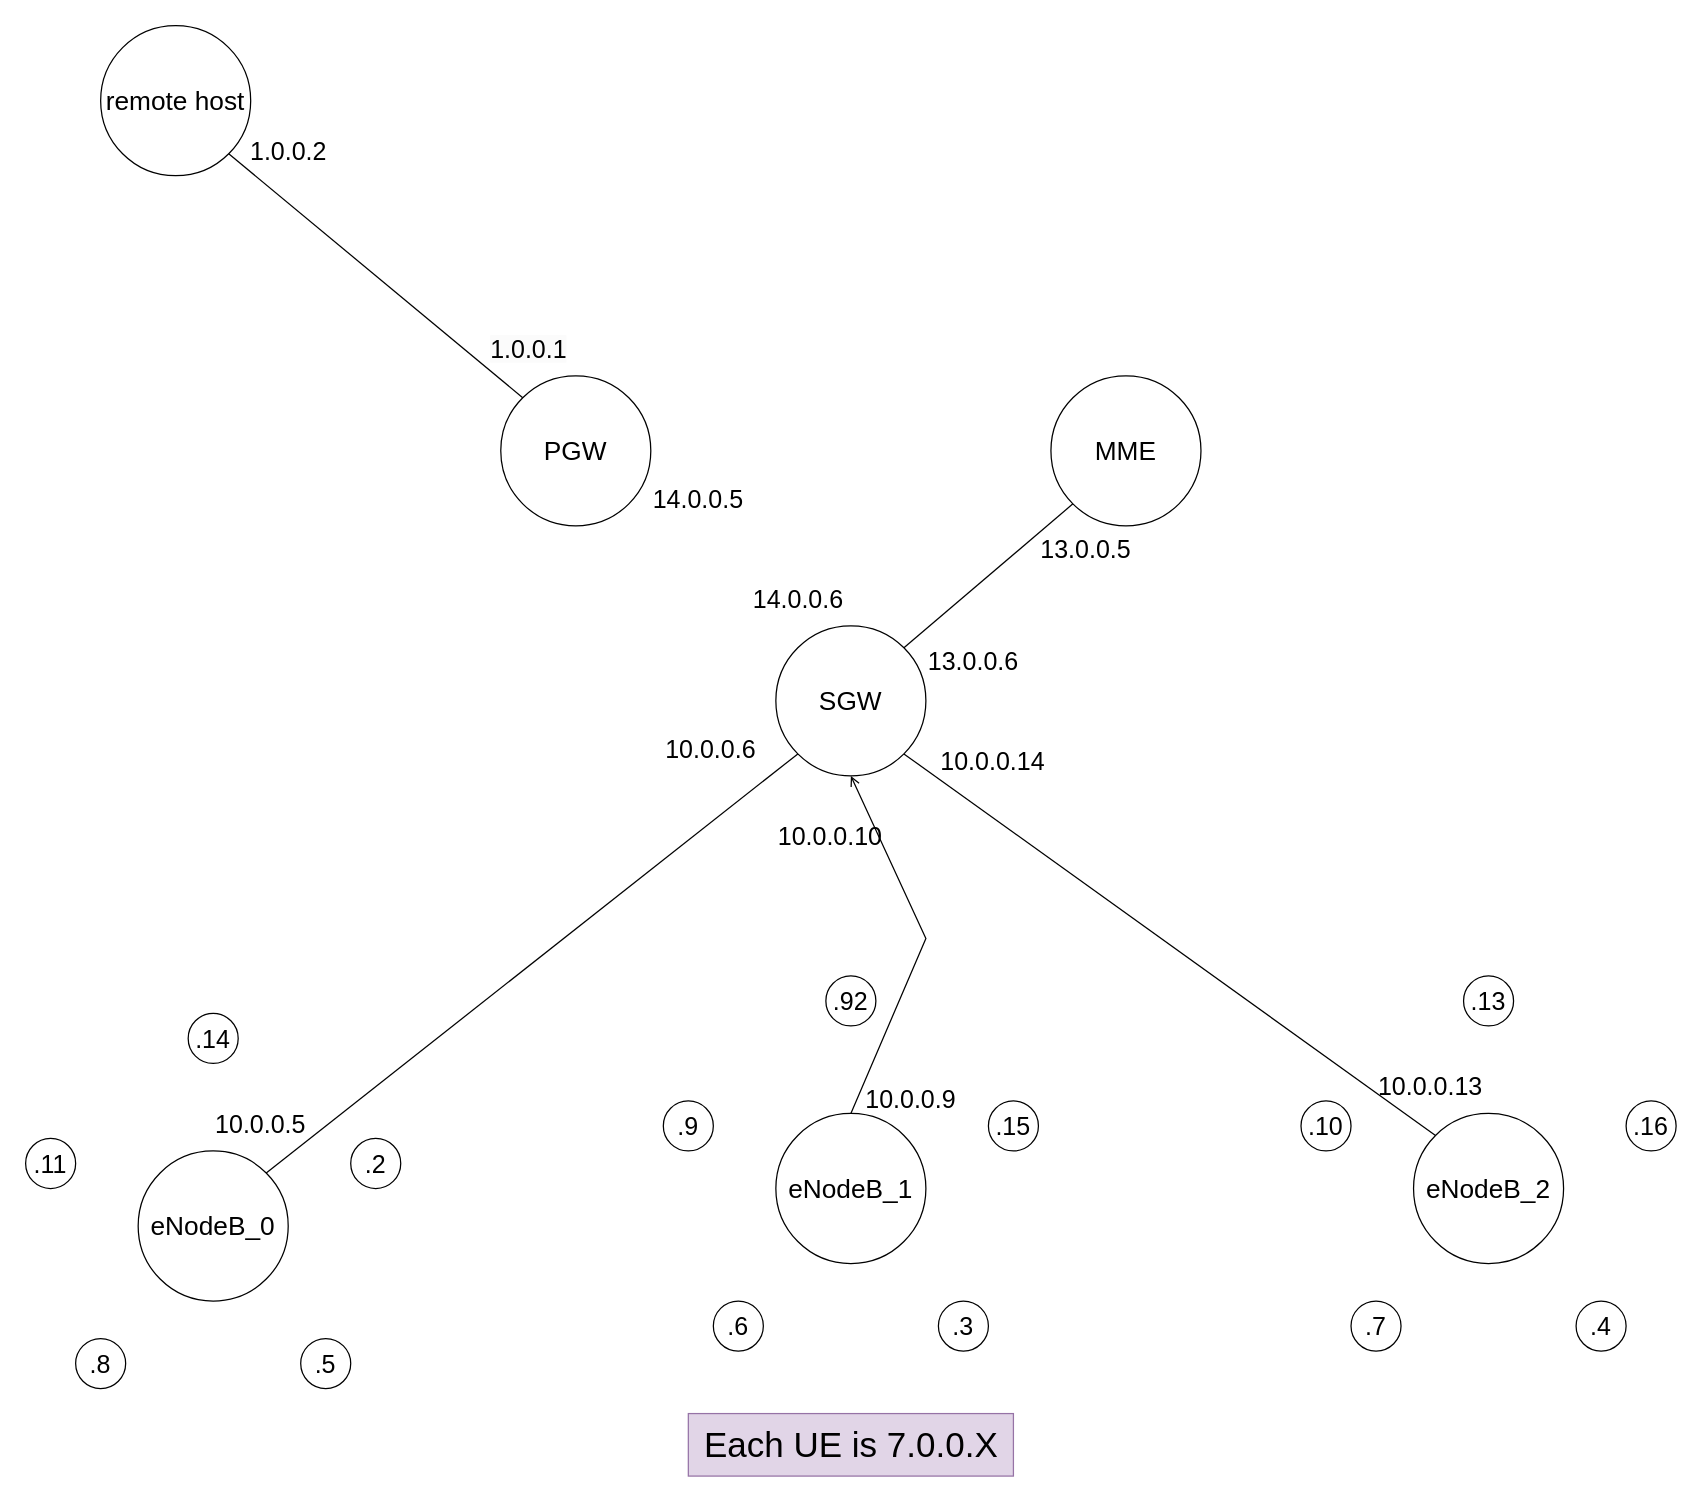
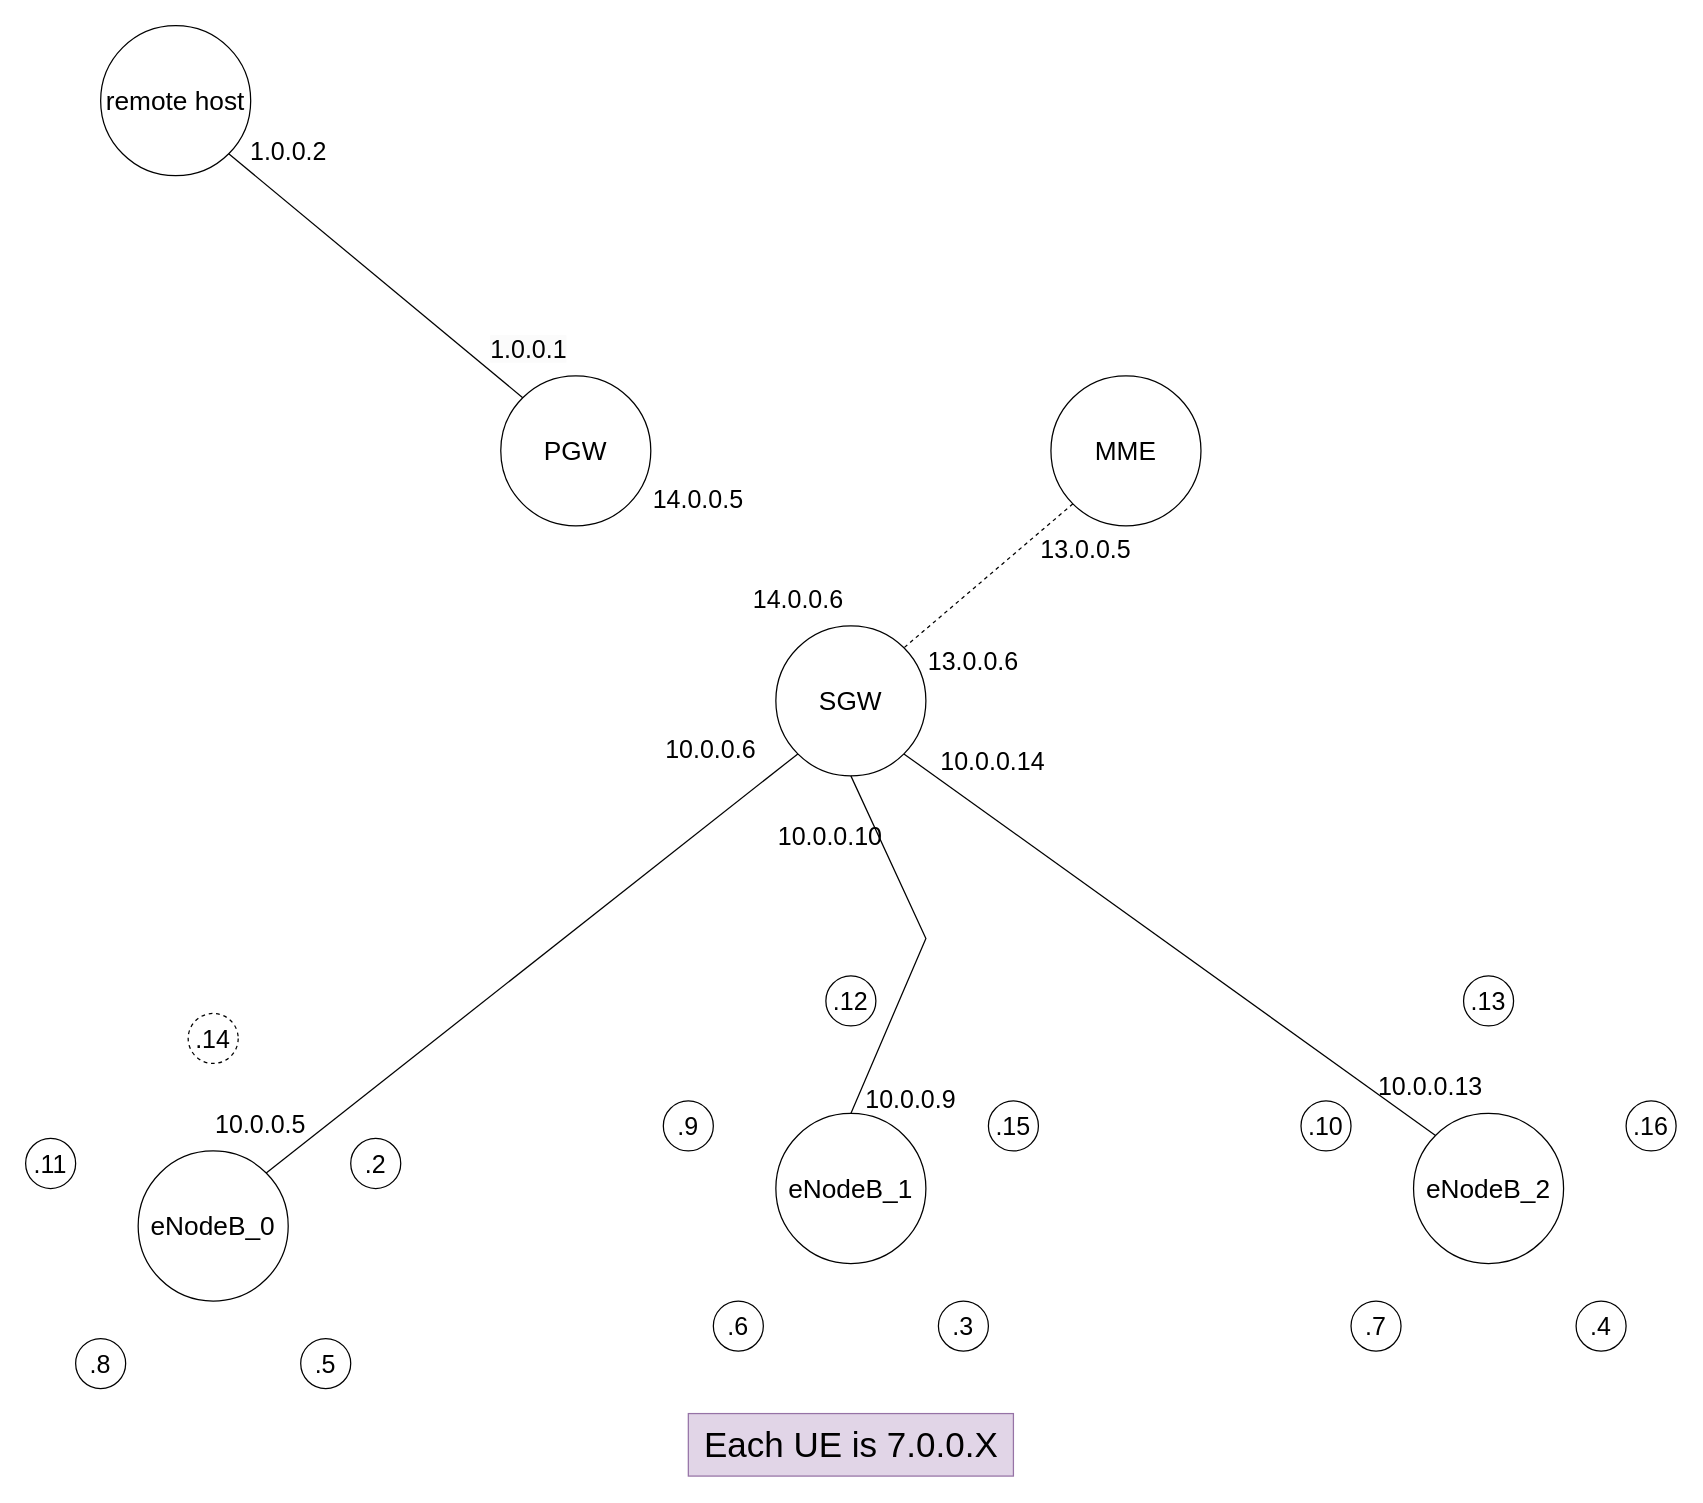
- <mxCell id="25" value="" style="endArrow=none;html=1;rounded=0;entryX=1;entryY=0;entryDx=0;entryDy=0;exitX=0;exitY=1;exitDx=0;exitDy=0;" parent="1" source="5" target="4" edge="1"><mxGeometry width="50" height="50" relative="1" as="geometry"><mxPoint x="888" y="546" as="sourcePoint" /><mxPoint x="652" y="350" as="targetPoint" /></mxGeometry></mxCell>
+ <mxCell id="25" value="" style="endArrow=none;html=1;rounded=0;entryX=1;entryY=0;entryDx=0;entryDy=0;exitX=0;exitY=1;exitDx=0;exitDy=0;dashed=1;" parent="1" source="5" target="4" edge="1"><mxGeometry width="50" height="50" relative="1" as="geometry"><mxPoint x="888" y="546" as="sourcePoint" /><mxPoint x="652" y="350" as="targetPoint" /></mxGeometry></mxCell>
- <mxCell id="26" value="" style="endArrow=open;html=1;rounded=0;entryX=0.5;entryY=1;entryDx=0;entryDy=0;exitX=0.5;exitY=0;exitDx=0;exitDy=0;" parent="1" source="12" target="4" edge="1"><mxGeometry width="50" height="50" relative="1" as="geometry"><mxPoint x="836" y="756" as="sourcePoint" /><mxPoint x="700" y="640" as="targetPoint" /><Array as="points"><mxPoint x="740" y="750" /></Array></mxGeometry></mxCell>
+ <mxCell id="26" value="" style="endArrow=none;html=1;rounded=0;entryX=0.5;entryY=1;entryDx=0;entryDy=0;exitX=0.5;exitY=0;exitDx=0;exitDy=0;" parent="1" source="12" target="4" edge="1"><mxGeometry width="50" height="50" relative="1" as="geometry"><mxPoint x="836" y="756" as="sourcePoint" /><mxPoint x="700" y="640" as="targetPoint" /><Array as="points"><mxPoint x="740" y="750" /></Array></mxGeometry></mxCell>
- <mxCell id="14" value=".92" style="ellipse;whiteSpace=wrap;html=1;fontSize=20;" parent="1" vertex="1"><mxGeometry x="660" y="780" width="40" height="40" as="geometry" /></mxCell>
+ <mxCell id="14" value=".12" style="ellipse;whiteSpace=wrap;html=1;fontSize=20;" parent="1" vertex="1"><mxGeometry x="660" y="780" width="40" height="40" as="geometry" /></mxCell>
- <mxCell id="8" value=".14" style="ellipse;whiteSpace=wrap;html=1;fontSize=20;" parent="1" vertex="1"><mxGeometry x="150" y="810" width="40" height="40" as="geometry" /></mxCell>
+ <mxCell id="8" value=".14" style="ellipse;whiteSpace=wrap;html=1;fontSize=20;dashed=1;" parent="1" vertex="1"><mxGeometry x="150" y="810" width="40" height="40" as="geometry" /></mxCell>
